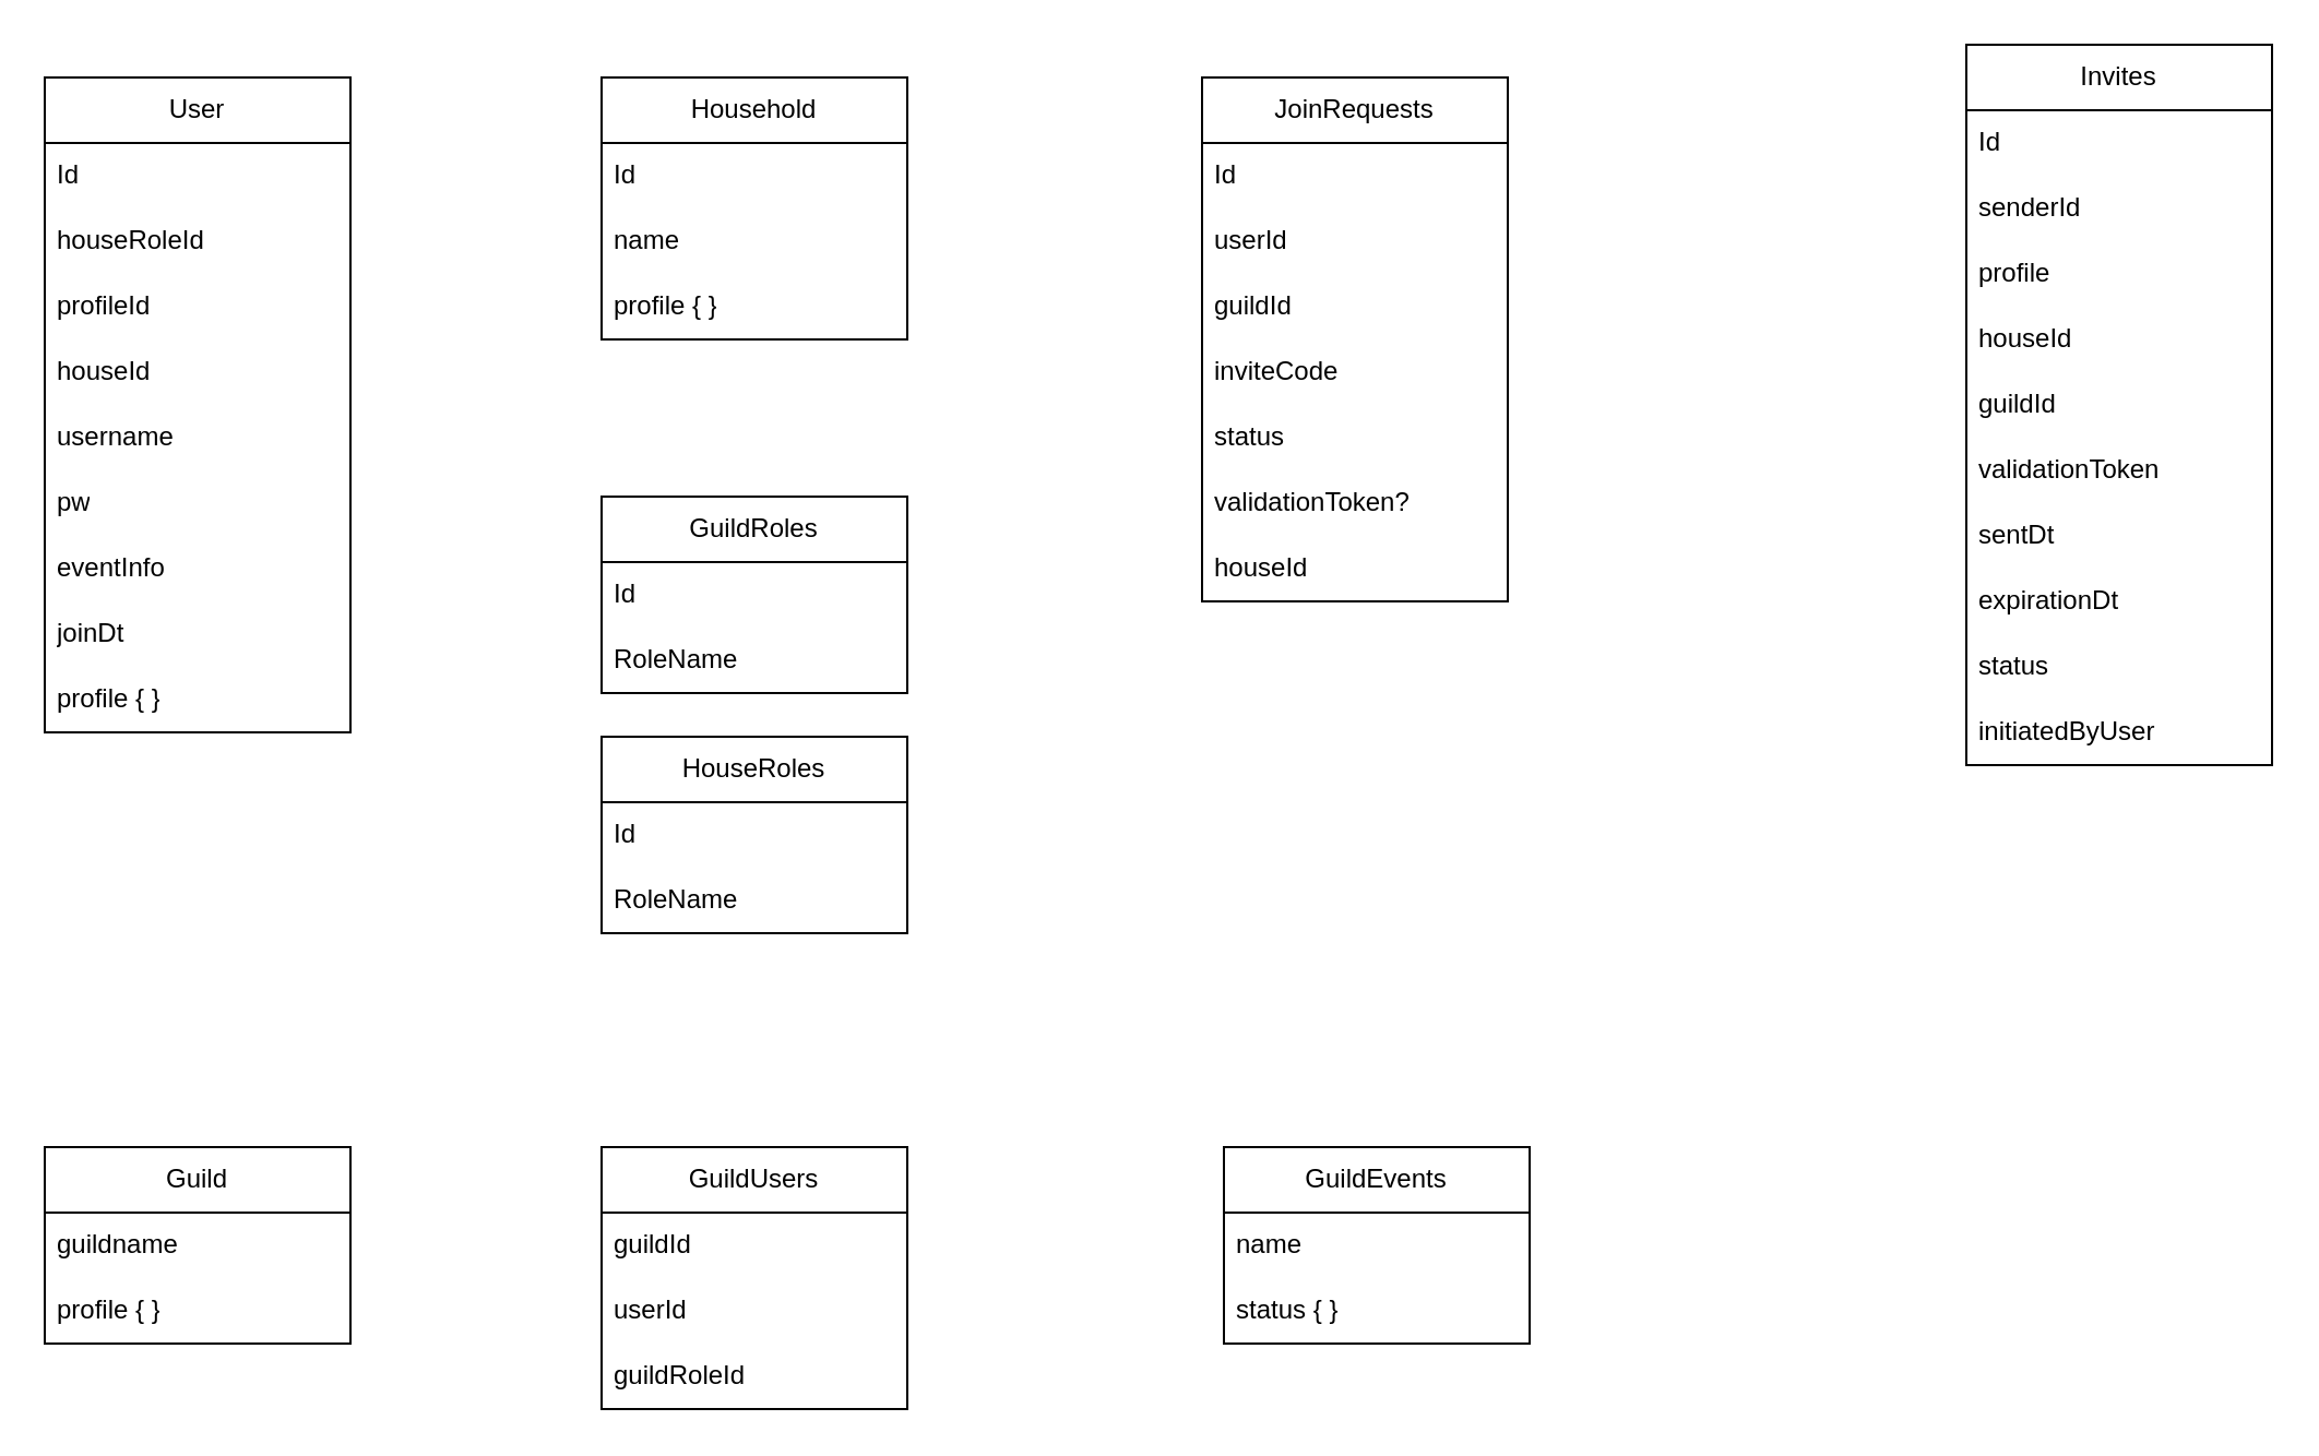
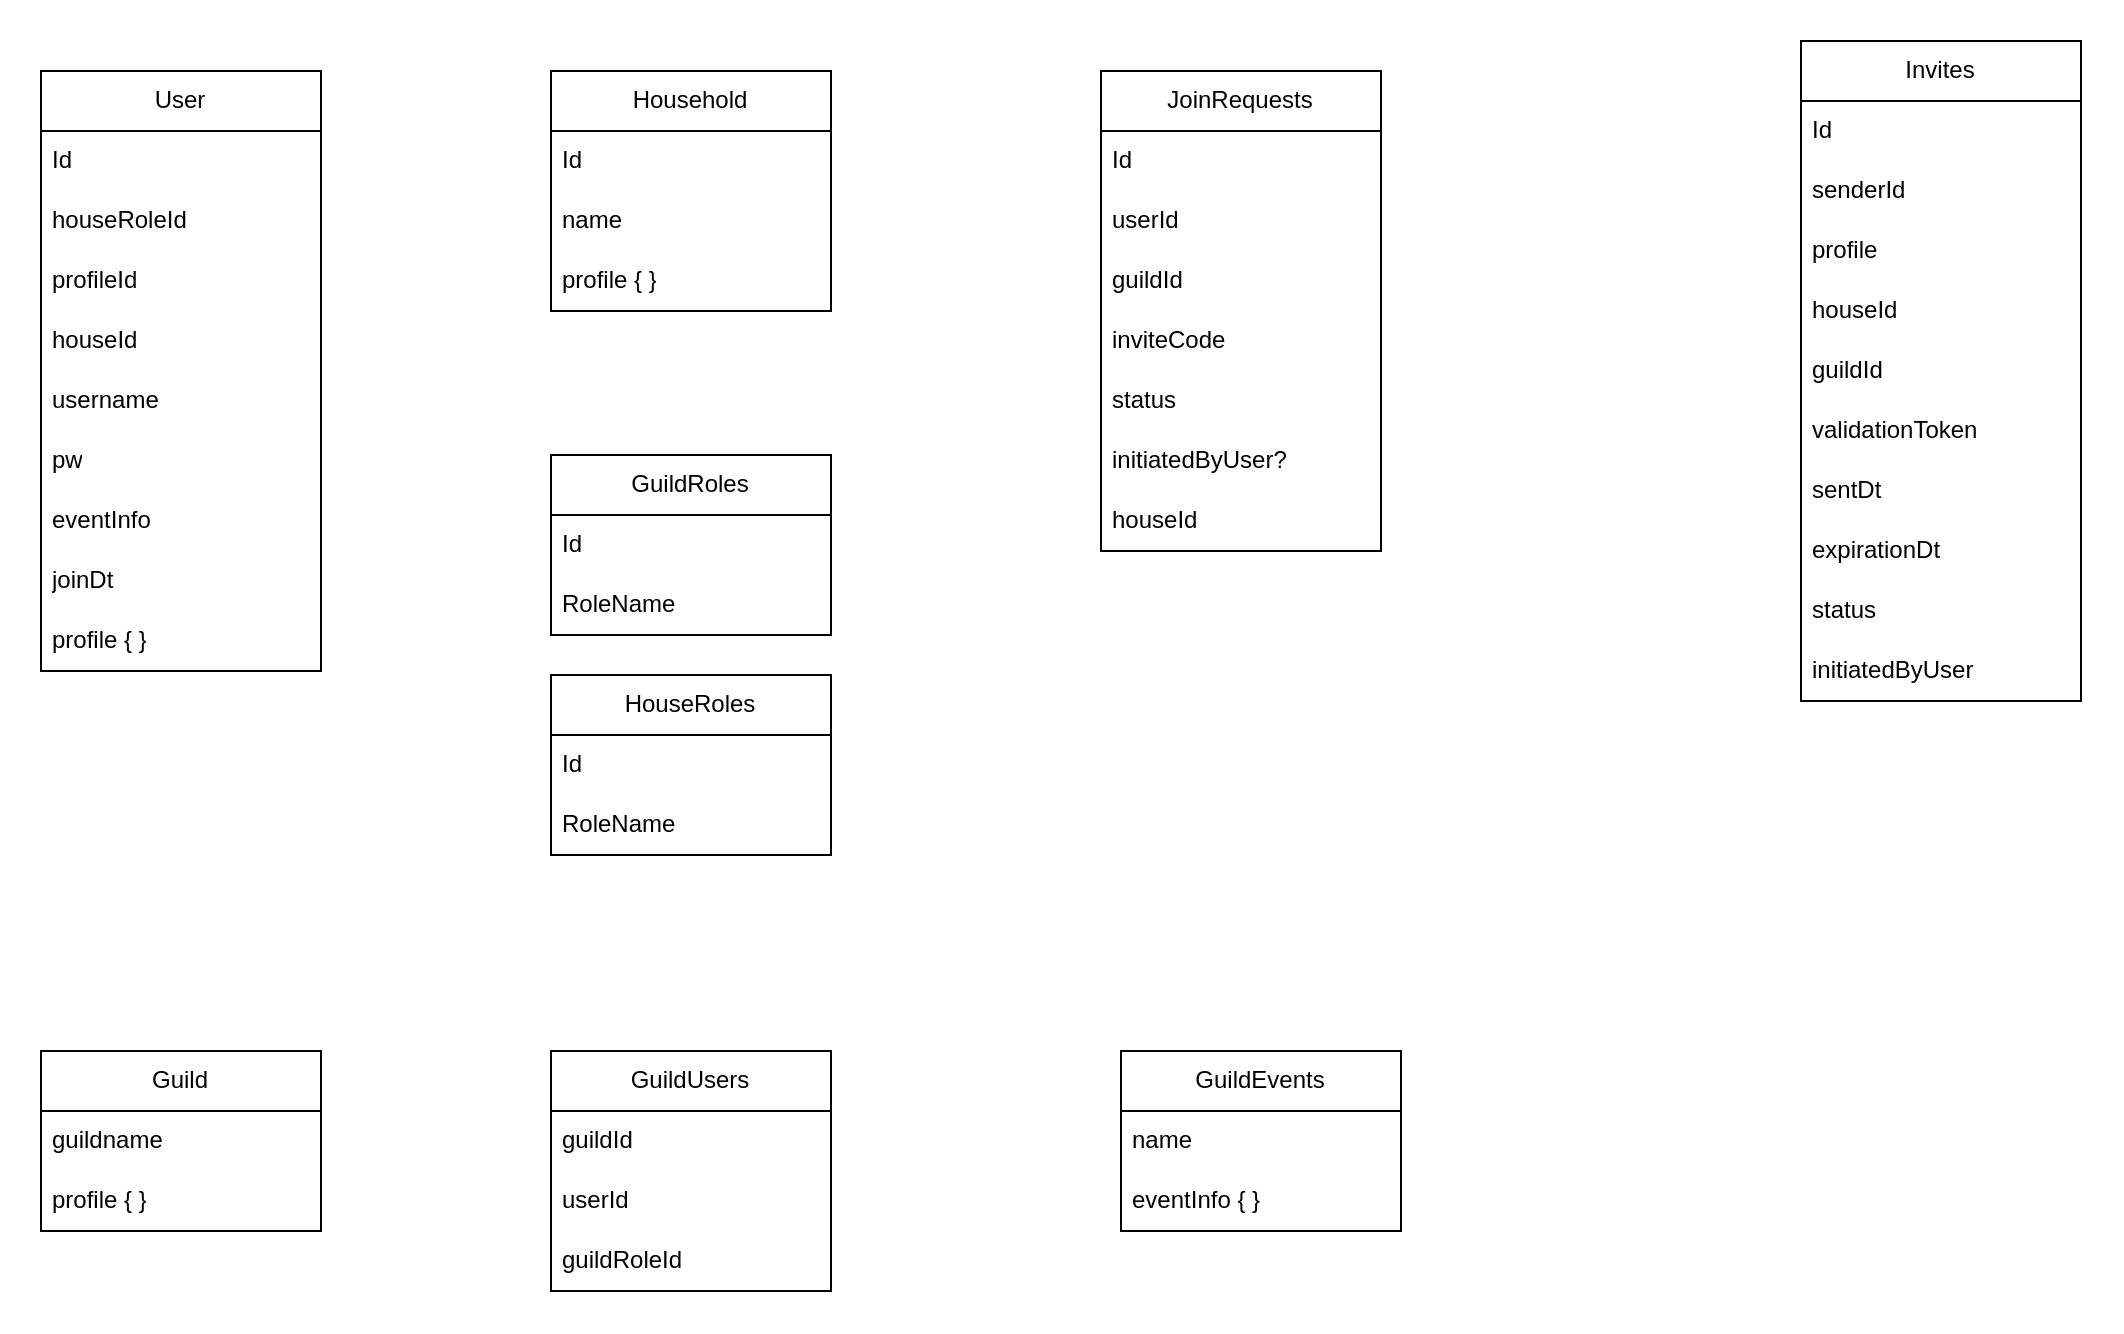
- <mxCell id="49" value="validationToken?" style="text;strokeColor=none;fillColor=none;align=left;verticalAlign=middle;spacingLeft=4;spacingRight=4;overflow=hidden;points=[[0,0.5],[1,0.5]];portConstraint=eastwest;rotatable=0;whiteSpace=wrap;html=1;" vertex="1" parent="43"><mxGeometry y="180" width="140" height="30" as="geometry" /></mxCell>
+ <mxCell id="49" value="initiatedByUser?" style="text;strokeColor=none;fillColor=none;align=left;verticalAlign=middle;spacingLeft=4;spacingRight=4;overflow=hidden;points=[[0,0.5],[1,0.5]];portConstraint=eastwest;rotatable=0;whiteSpace=wrap;html=1;" vertex="1" parent="43"><mxGeometry y="180" width="140" height="30" as="geometry" /></mxCell>
- <mxCell id="42" value="status { }" style="text;strokeColor=none;fillColor=none;align=left;verticalAlign=middle;spacingLeft=4;spacingRight=4;overflow=hidden;points=[[0,0.5],[1,0.5]];portConstraint=eastwest;rotatable=0;whiteSpace=wrap;html=1;" parent="40" vertex="1"><mxGeometry y="60" width="140" height="30" as="geometry" /></mxCell>
+ <mxCell id="42" value="eventInfo { }" style="text;strokeColor=none;fillColor=none;align=left;verticalAlign=middle;spacingLeft=4;spacingRight=4;overflow=hidden;points=[[0,0.5],[1,0.5]];portConstraint=eastwest;rotatable=0;whiteSpace=wrap;html=1;" parent="40" vertex="1"><mxGeometry y="60" width="140" height="30" as="geometry" /></mxCell>
